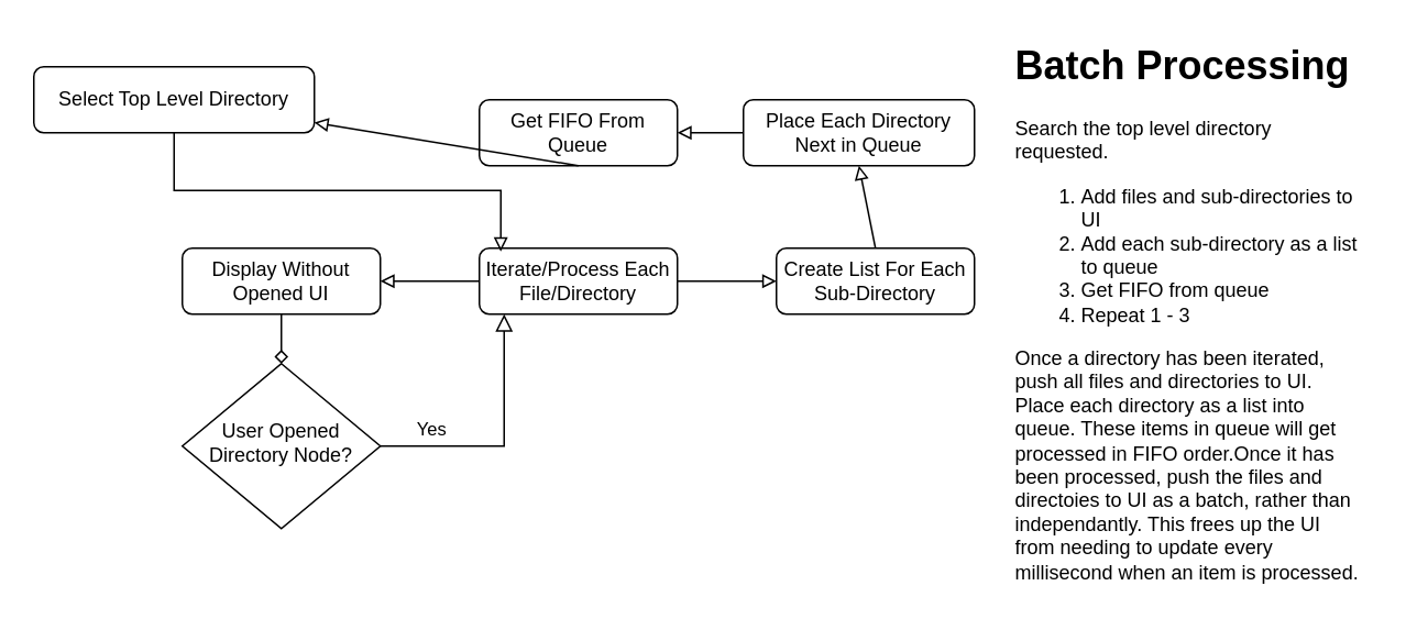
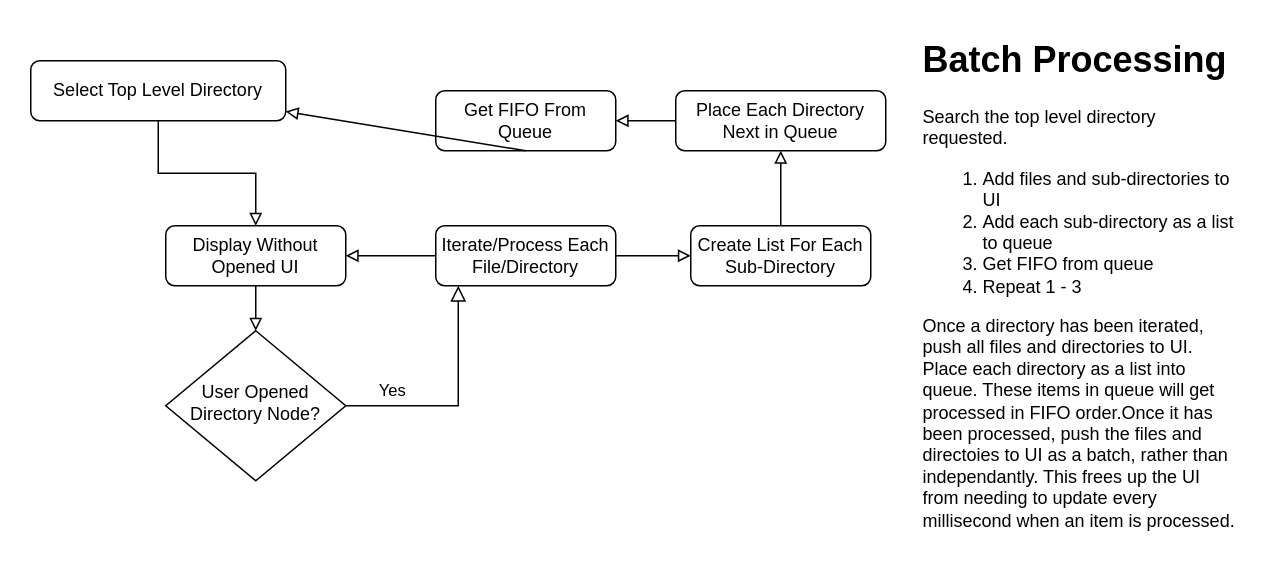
- <mxCell id="14" value="" style="endArrow=block;html=1;rounded=0;endFill=0;exitX=0.5;exitY=1;exitDx=0;exitDy=0;entryX=0.108;entryY=0.05;entryDx=0;entryDy=0;entryPerimeter=0;edgeStyle=orthogonalEdgeStyle;" edge="1" parent="1" source="2" target="9"><mxGeometry width="50" height="50" relative="1" as="geometry"><mxPoint x="100" y="100" as="sourcePoint" /><mxPoint x="300" y="140" as="targetPoint" /></mxGeometry></mxCell>
+ <mxCell id="14" value="" style="endArrow=block;html=1;rounded=0;endFill=0;exitX=0.5;exitY=1;exitDx=0;exitDy=0;edgeStyle=orthogonalEdgeStyle;" edge="1" parent="1" source="2" target="4"><mxGeometry width="50" height="50" relative="1" as="geometry"><mxPoint x="100" y="100" as="sourcePoint" /><mxPoint x="300" y="140" as="targetPoint" /></mxGeometry></mxCell>
- <mxCell id="6" value="Create List For Each Sub-Directory" style="rounded=1;whiteSpace=wrap;html=1;fontSize=12;glass=0;strokeWidth=1;shadow=0;" parent="1" vertex="1"><mxGeometry x="470" y="150" width="120" height="40" as="geometry" /></mxCell>
+ <mxCell id="6" value="Create List For Each Sub-Directory" style="rounded=1;whiteSpace=wrap;html=1;fontSize=12;glass=0;strokeWidth=1;shadow=0;" parent="1" vertex="1"><mxGeometry x="460" y="150" width="120" height="40" as="geometry" /></mxCell>
- <mxCell id="8" value="" style="endArrow=diamond;html=1;rounded=0;endFill=0;exitX=0.5;exitY=1;exitDx=0;exitDy=0;entryX=0.5;entryY=0;entryDx=0;entryDy=0;" edge="1" parent="1" source="4" target="3"><mxGeometry width="50" height="50" relative="1" as="geometry"><mxPoint x="170" y="220" as="sourcePoint" /><mxPoint x="170" y="390" as="targetPoint" /></mxGeometry></mxCell>
+ <mxCell id="8" value="" style="endArrow=block;html=1;rounded=0;endFill=0;exitX=0.5;exitY=1;exitDx=0;exitDy=0;entryX=0.5;entryY=0;entryDx=0;entryDy=0;" edge="1" parent="1" source="4" target="3"><mxGeometry width="50" height="50" relative="1" as="geometry"><mxPoint x="170" y="220" as="sourcePoint" /><mxPoint x="170" y="390" as="targetPoint" /></mxGeometry></mxCell>
